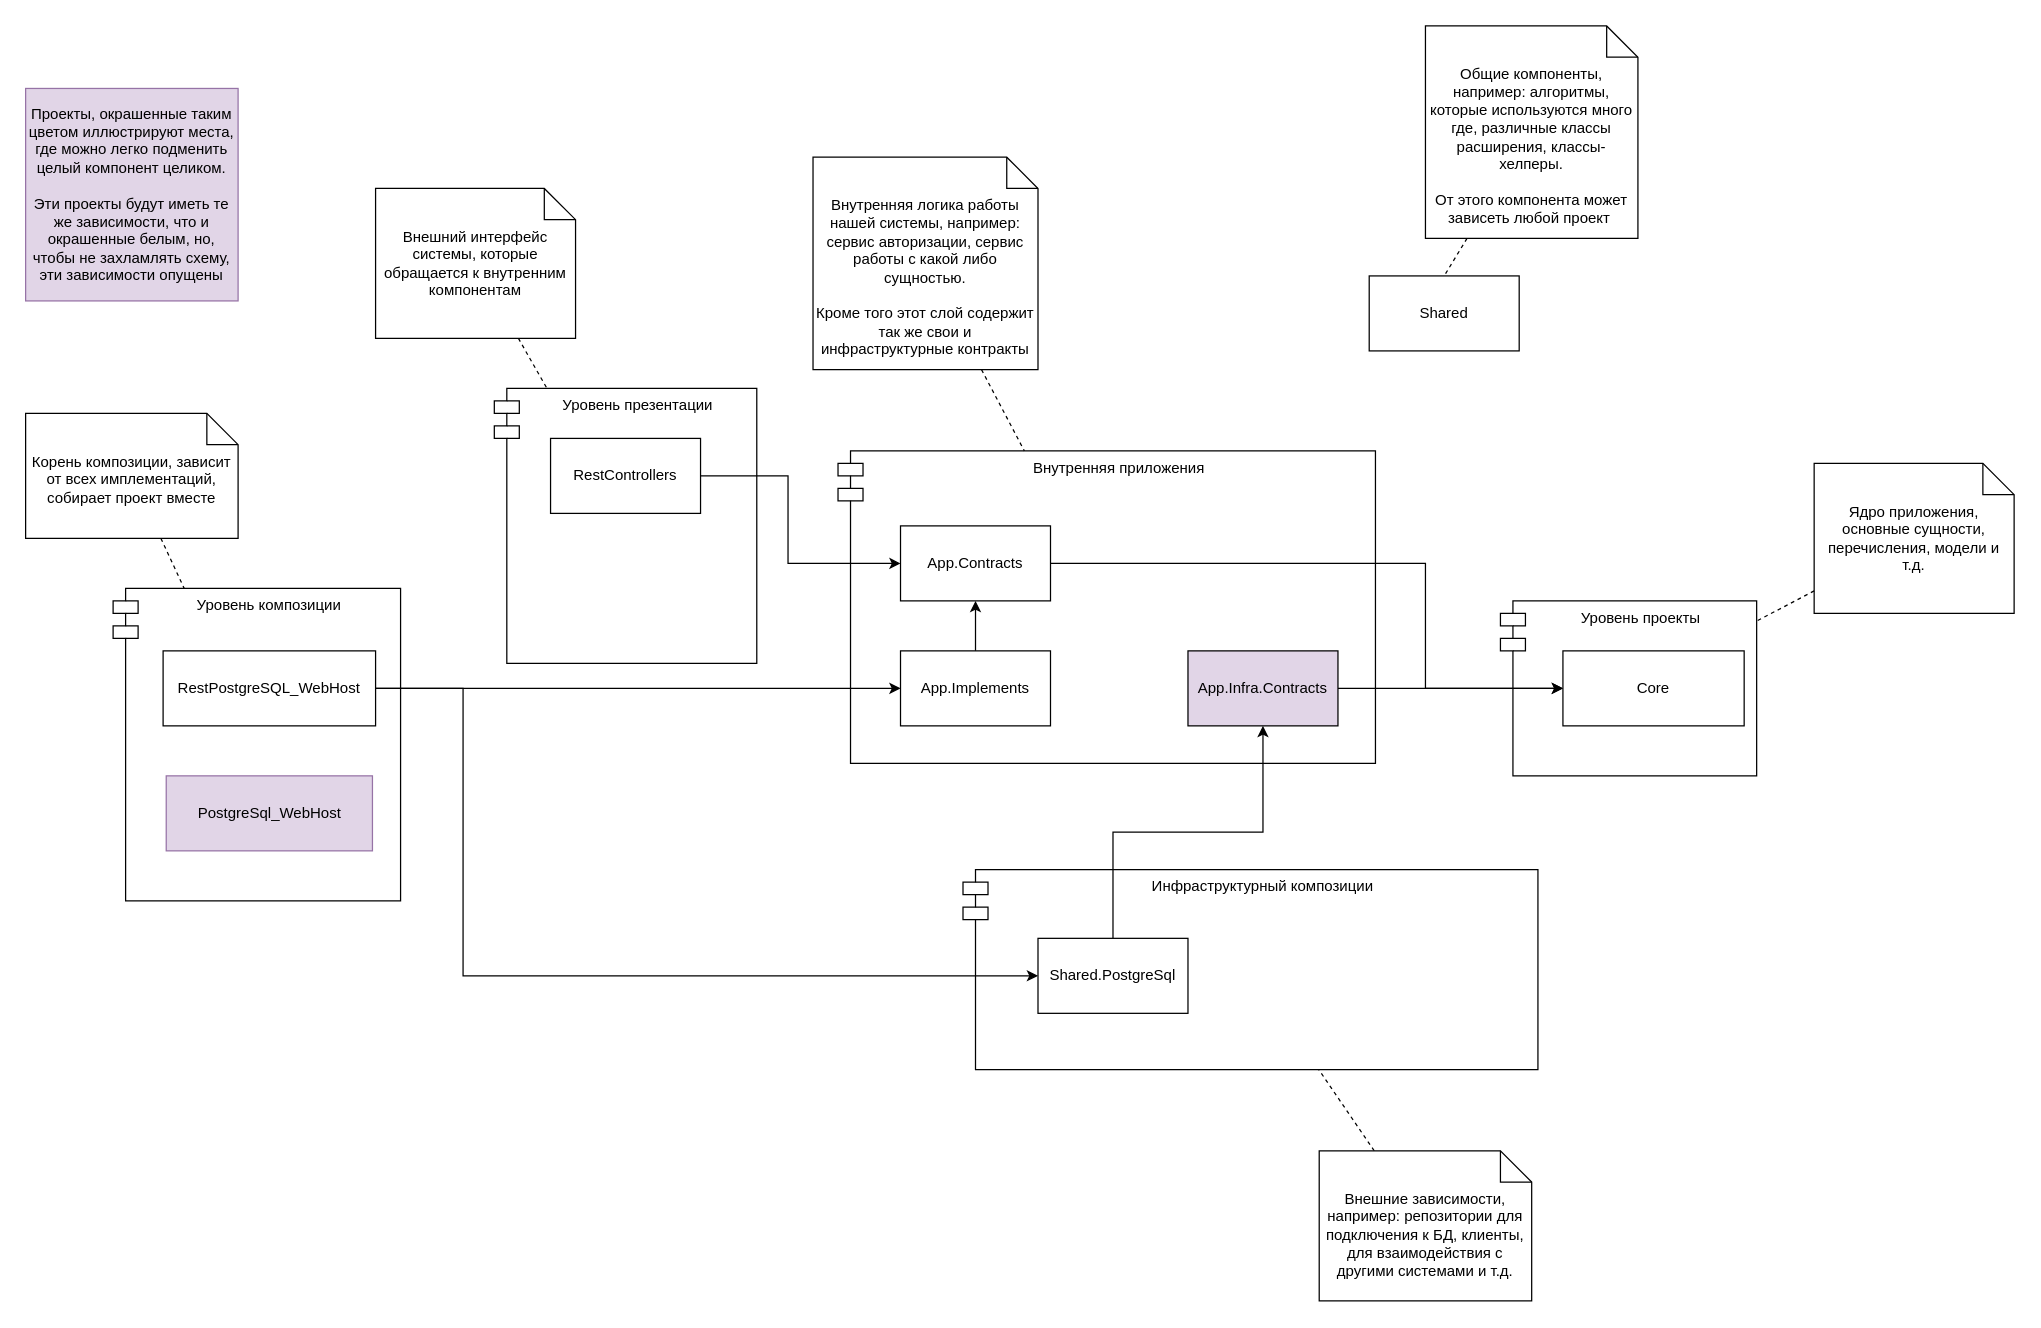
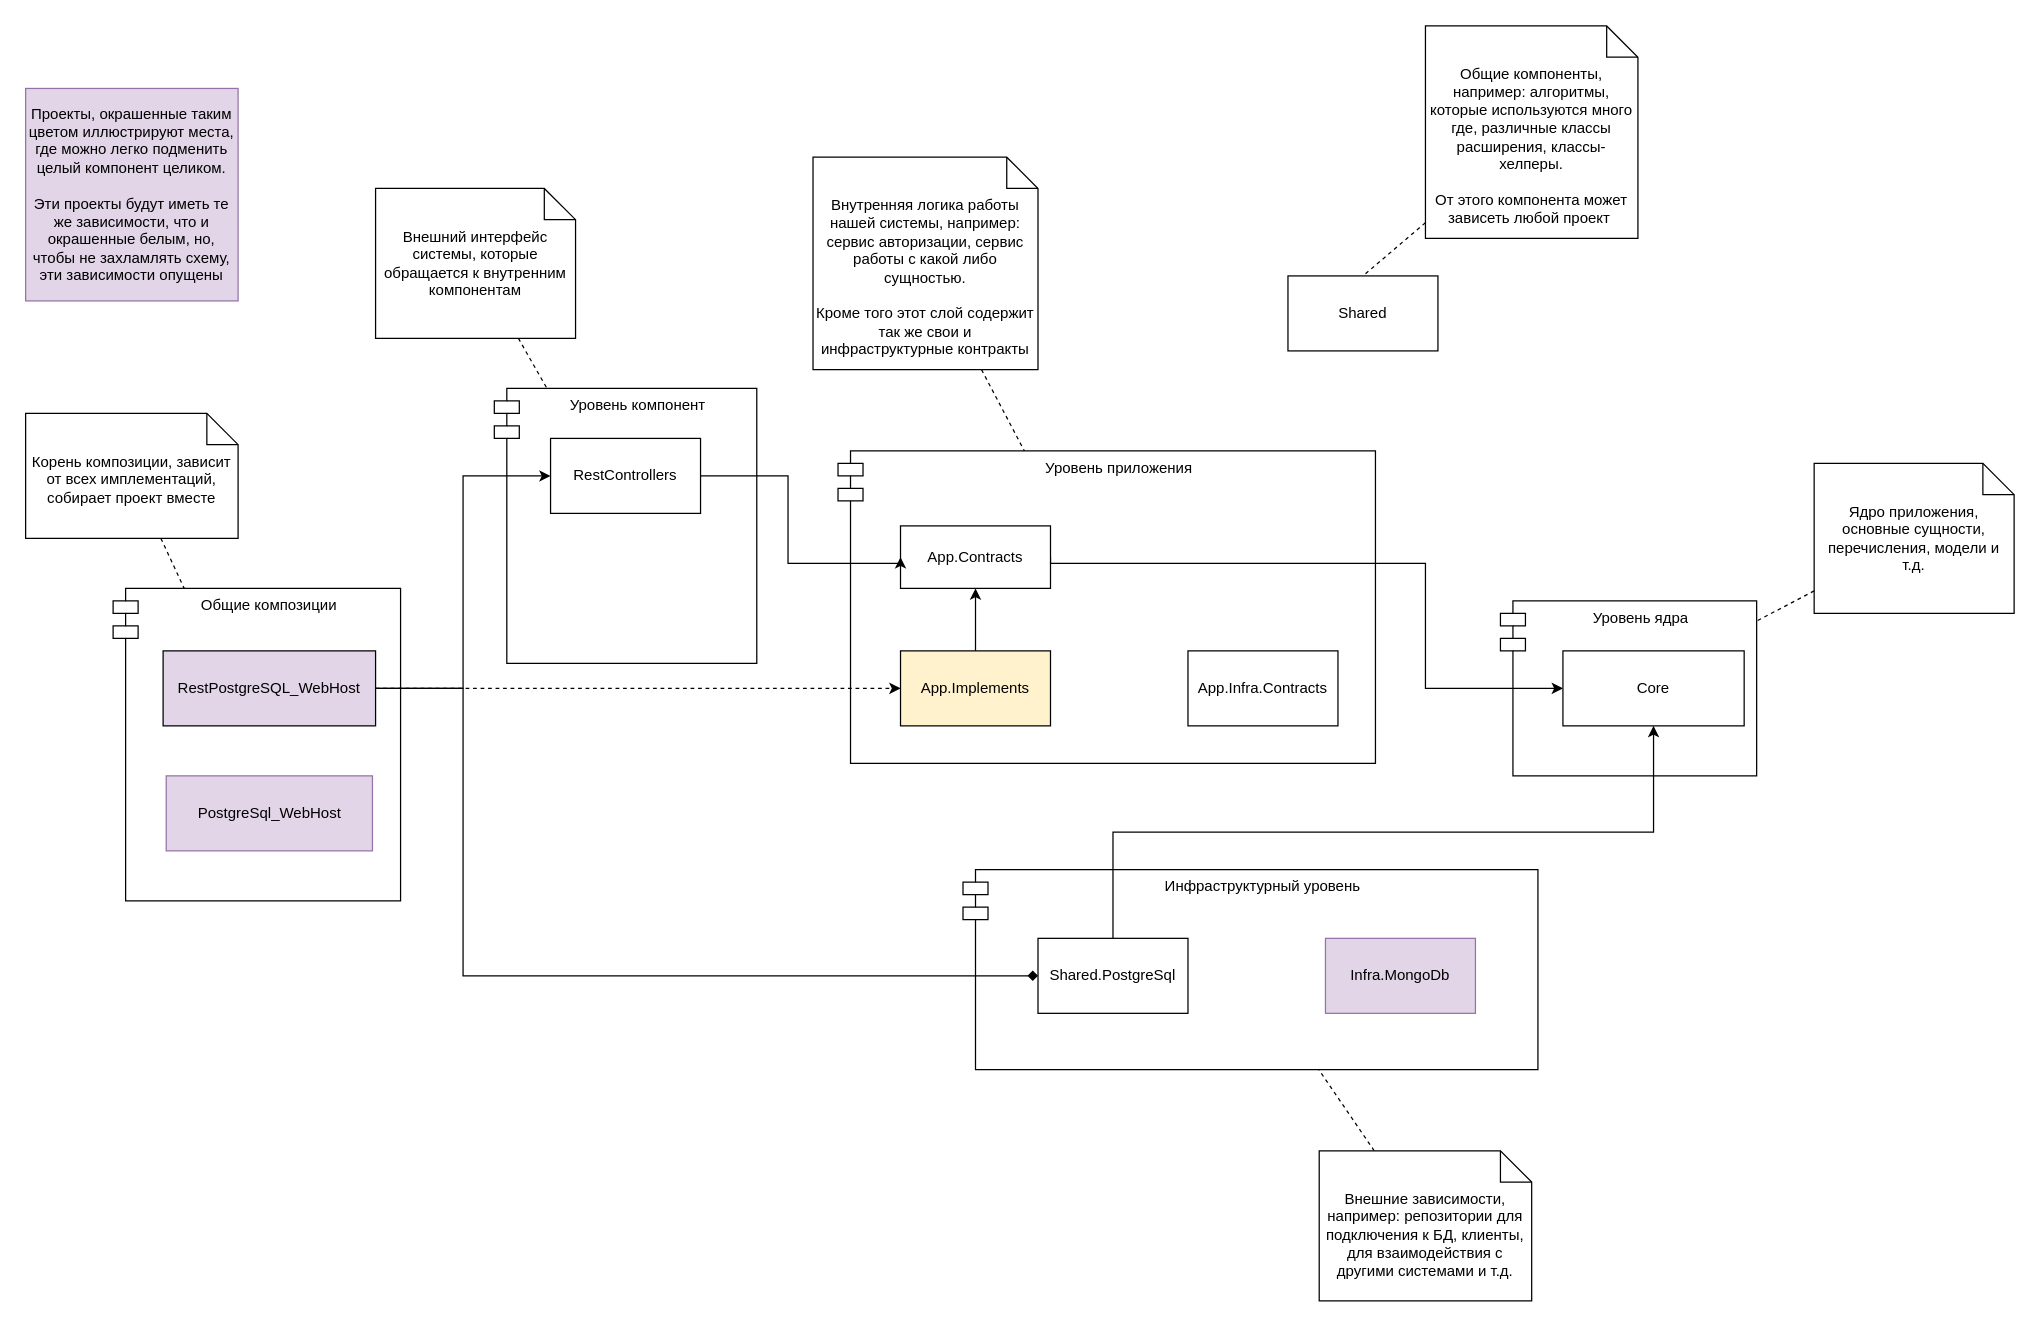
- <mxCell id="20" value="Shared" style="rounded=0;whiteSpace=wrap;html=1;" parent="1" vertex="1"><mxGeometry x="1095" y="220" width="120" height="60" as="geometry" /></mxCell>
+ <mxCell id="20" value="Shared" style="rounded=0;whiteSpace=wrap;html=1;" parent="1" vertex="1"><mxGeometry x="1030" y="220" width="120" height="60" as="geometry" /></mxCell>
- <mxCell id="4" value="Уровень презентации" style="shape=module;align=left;spacingLeft=20;align=center;verticalAlign=top;whiteSpace=wrap;html=1;" vertex="1" parent="1"><mxGeometry x="395" y="310" width="210" height="220" as="geometry" /></mxCell>
+ <mxCell id="4" value="Уровень компонент" style="shape=module;align=left;spacingLeft=20;align=center;verticalAlign=top;whiteSpace=wrap;html=1;" vertex="1" parent="1"><mxGeometry x="395" y="310" width="210" height="220" as="geometry" /></mxCell>
- <mxCell id="5" value="Внутренняя приложения" style="shape=module;align=left;spacingLeft=20;align=center;verticalAlign=top;whiteSpace=wrap;html=1;" parent="1" vertex="1"><mxGeometry x="670" y="360" width="430" height="250" as="geometry" /></mxCell>
+ <mxCell id="5" value="Уровень приложения" style="shape=module;align=left;spacingLeft=20;align=center;verticalAlign=top;whiteSpace=wrap;html=1;" parent="1" vertex="1"><mxGeometry x="670" y="360" width="430" height="250" as="geometry" /></mxCell>
+ <mxCell id="18" style="edgeStyle=orthogonalEdgeStyle;rounded=0;orthogonalLoop=1;jettySize=auto;html=1;exitX=1;exitY=0.5;exitDx=0;exitDy=0;entryX=0;entryY=0.5;entryDx=0;entryDy=0;" parent="1" source="19" target="15" edge="1"><mxGeometry relative="1" as="geometry"><Array as="points"><mxPoint x="370" y="550" /><mxPoint x="370" y="380" /></Array></mxGeometry></mxCell>
- <mxCell id="8" value="App.Contracts" style="rounded=0;whiteSpace=wrap;html=1;" parent="1" vertex="1"><mxGeometry x="720" y="420" width="120" height="60" as="geometry" /></mxCell>
+ <mxCell id="8" value="App.Contracts" style="rounded=0;whiteSpace=wrap;html=1;" parent="1" vertex="1"><mxGeometry x="720" y="420" width="120" height="50" as="geometry" /></mxCell>
- <mxCell id="3" value="Уровень композиции" style="shape=module;align=left;spacingLeft=20;align=center;verticalAlign=top;whiteSpace=wrap;html=1;" vertex="1" parent="1"><mxGeometry x="90" y="470" width="230" height="250" as="geometry" /></mxCell>
+ <mxCell id="3" value="Общие композиции" style="shape=module;align=left;spacingLeft=20;align=center;verticalAlign=top;whiteSpace=wrap;html=1;" vertex="1" parent="1"><mxGeometry x="90" y="470" width="230" height="250" as="geometry" /></mxCell>
- <mxCell id="2" value="Уровень проекты" style="shape=module;align=left;spacingLeft=20;align=center;verticalAlign=top;whiteSpace=wrap;html=1;" vertex="1" parent="1"><mxGeometry x="1200" y="480" width="205" height="140" as="geometry" /></mxCell>
+ <mxCell id="2" value="Уровень ядра" style="shape=module;align=left;spacingLeft=20;align=center;verticalAlign=top;whiteSpace=wrap;html=1;" vertex="1" parent="1"><mxGeometry x="1200" y="480" width="205" height="140" as="geometry" /></mxCell>
- <mxCell id="19" value="RestPostgreSQL_WebHost" style="rounded=0;whiteSpace=wrap;html=1;" parent="1" vertex="1"><mxGeometry x="130" y="520" width="170" height="60" as="geometry" /></mxCell>
+ <mxCell id="19" value="RestPostgreSQL_WebHost" style="rounded=0;whiteSpace=wrap;html=1;fillColor=#e1d5e7;" parent="1" vertex="1"><mxGeometry x="130" y="520" width="170" height="60" as="geometry" /></mxCell>
- <mxCell id="16" style="edgeStyle=orthogonalEdgeStyle;rounded=0;orthogonalLoop=1;jettySize=auto;html=1;exitX=1;exitY=0.5;exitDx=0;exitDy=0;entryX=0;entryY=0.5;entryDx=0;entryDy=0;" parent="1" source="19" target="11" edge="1"><mxGeometry relative="1" as="geometry" /></mxCell>
+ <mxCell id="16" style="edgeStyle=orthogonalEdgeStyle;rounded=0;orthogonalLoop=1;jettySize=auto;html=1;exitX=1;exitY=0.5;exitDx=0;exitDy=0;entryX=0;entryY=0.5;entryDx=0;entryDy=0;dashed=1;" parent="1" source="19" target="11" edge="1"><mxGeometry relative="1" as="geometry" /></mxCell>
- <mxCell id="11" value="App.Implements" style="rounded=0;whiteSpace=wrap;html=1;" parent="1" vertex="1"><mxGeometry x="720" y="520" width="120" height="60" as="geometry" /></mxCell>
+ <mxCell id="11" value="App.Implements" style="rounded=0;whiteSpace=wrap;html=1;fillColor=#fff2cc;" parent="1" vertex="1"><mxGeometry x="720" y="520" width="120" height="60" as="geometry" /></mxCell>
- <mxCell id="34" value="App.Infra.Contracts" style="rounded=0;whiteSpace=wrap;html=1;fillColor=#e1d5e7;" vertex="1" parent="1"><mxGeometry x="950" y="520" width="120" height="60" as="geometry" /></mxCell>
+ <mxCell id="34" value="App.Infra.Contracts" style="rounded=0;whiteSpace=wrap;html=1;" vertex="1" parent="1"><mxGeometry x="950" y="520" width="120" height="60" as="geometry" /></mxCell>
- <mxCell id="33" style="edgeStyle=orthogonalEdgeStyle;rounded=0;orthogonalLoop=1;jettySize=auto;html=1;exitX=1;exitY=0.5;exitDx=0;exitDy=0;entryX=0;entryY=0.5;entryDx=0;entryDy=0;" edge="1" parent="1" source="34" target="6"><mxGeometry relative="1" as="geometry"><mxPoint x="1160" y="580" as="targetPoint" /><Array as="points"><mxPoint x="1210" y="550" /><mxPoint x="1210" y="550" /></Array></mxGeometry></mxCell>
- <mxCell id="12" style="edgeStyle=orthogonalEdgeStyle;rounded=0;orthogonalLoop=1;jettySize=auto;html=1;exitX=0.5;exitY=0;exitDx=0;exitDy=0;entryX=0.5;entryY=1;entryDx=0;entryDy=0;" parent="1" source="13" target="34" edge="1"><mxGeometry relative="1" as="geometry"><mxPoint x="970" y="780" as="targetPoint" /></mxGeometry></mxCell>
+ <mxCell id="12" style="edgeStyle=orthogonalEdgeStyle;rounded=0;orthogonalLoop=1;jettySize=auto;html=1;exitX=0.5;exitY=0;exitDx=0;exitDy=0;" parent="1" source="13" target="6" edge="1"><mxGeometry relative="1" as="geometry"><mxPoint x="970" y="780" as="targetPoint" /></mxGeometry></mxCell>
- <mxCell id="10" value="Инфраструктурный композиции" style="shape=module;align=left;spacingLeft=20;align=center;verticalAlign=top;whiteSpace=wrap;html=1;" parent="1" vertex="1"><mxGeometry x="770" y="695" width="460" height="160" as="geometry" /></mxCell>
+ <mxCell id="10" value="Инфраструктурный уровень" style="shape=module;align=left;spacingLeft=20;align=center;verticalAlign=top;whiteSpace=wrap;html=1;" parent="1" vertex="1"><mxGeometry x="770" y="695" width="460" height="160" as="geometry" /></mxCell>
- <mxCell id="17" style="edgeStyle=orthogonalEdgeStyle;rounded=0;orthogonalLoop=1;jettySize=auto;html=1;exitX=1;exitY=0.5;exitDx=0;exitDy=0;entryX=0;entryY=0.5;entryDx=0;entryDy=0;" parent="1" source="19" target="13" edge="1"><mxGeometry relative="1" as="geometry"><Array as="points"><mxPoint x="370" y="550" /><mxPoint x="370" y="780" /></Array></mxGeometry></mxCell>
+ <mxCell id="17" style="edgeStyle=orthogonalEdgeStyle;rounded=0;orthogonalLoop=1;jettySize=auto;html=1;exitX=1;exitY=0.5;exitDx=0;exitDy=0;entryX=0;entryY=0.5;entryDx=0;entryDy=0;endArrow=diamond;" parent="1" source="19" target="13" edge="1"><mxGeometry relative="1" as="geometry"><Array as="points"><mxPoint x="370" y="550" /><mxPoint x="370" y="780" /></Array></mxGeometry></mxCell>
+ <mxCell id="35" value="Infra.MongoDb" style="rounded=0;whiteSpace=wrap;html=1;fillColor=#e1d5e7;strokeColor=#9673a6;" vertex="1" parent="1"><mxGeometry x="1060" y="750" width="120" height="60" as="geometry" /></mxCell>
